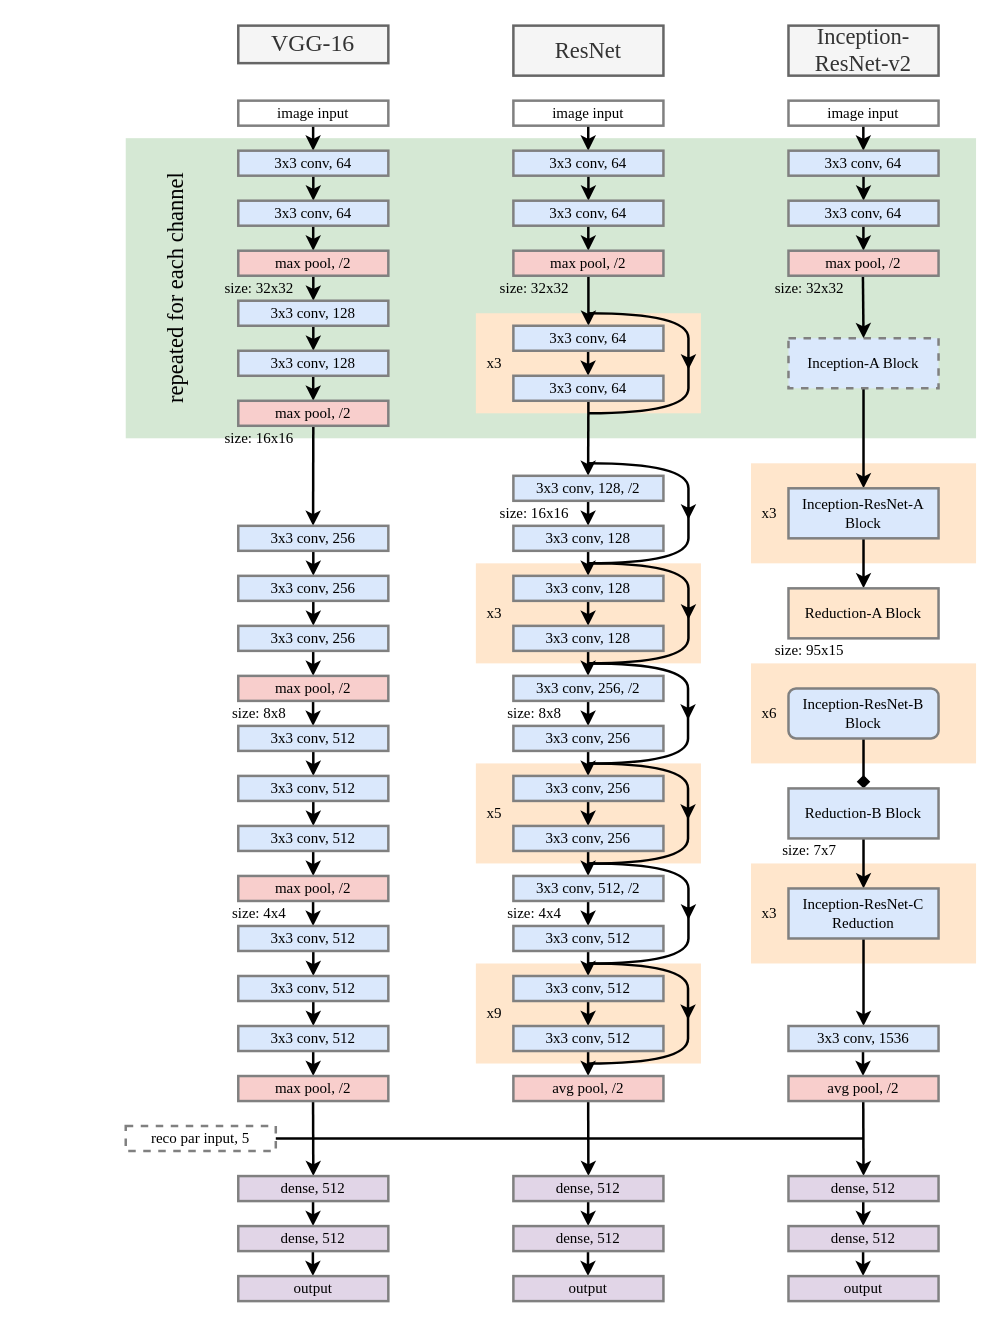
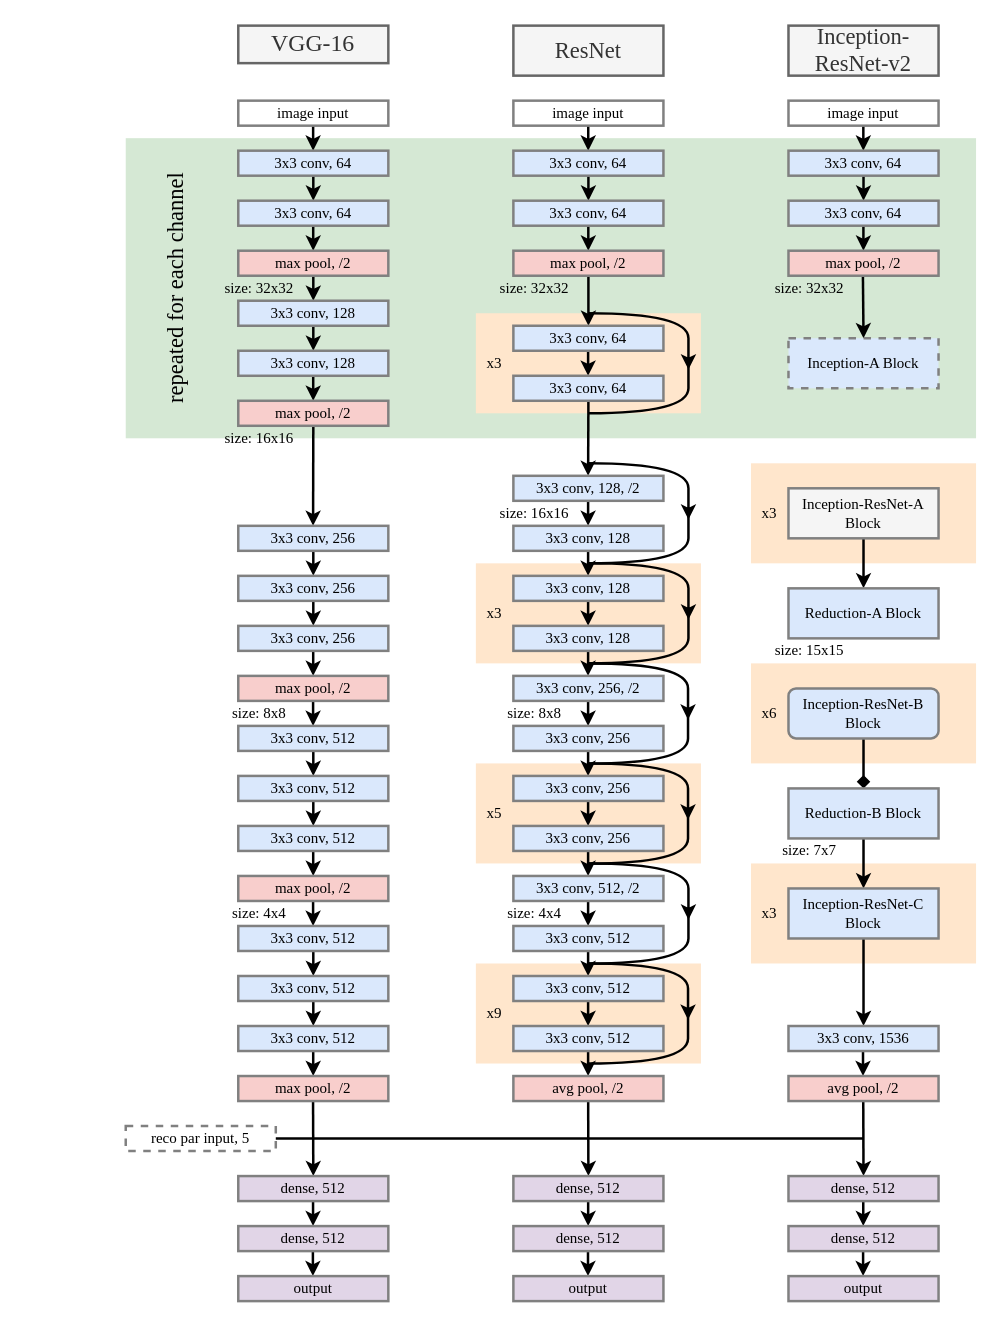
- <mxCell id="60" value="" style="endArrow=classic;html=1;exitX=0.5;exitY=1;exitDx=0;exitDy=0;strokeWidth=2;fontFamily=lmodern;fontStyle=0;entryX=0.5;entryY=0;entryDx=0;entryDy=0;" parent="1" source="109" target="147" edge="1"><mxGeometry width="50" height="50" relative="1" as="geometry"><mxPoint x="700" y="440" as="sourcePoint" /><mxPoint x="700" y="480" as="targetPoint" /></mxGeometry></mxCell>
- <mxCell id="147" value="Inception-ResNet-A Block" style="rounded=0;whiteSpace=wrap;html=1;fillColor=#dae8fc;strokeColor=#808080;strokeWidth=2;fontFamily=lmodern;fontStyle=0" parent="1" vertex="1"><mxGeometry x="630" y="390" width="120" height="40" as="geometry" /></mxCell>
+ <mxCell id="147" value="Inception-ResNet-A Block" style="rounded=0;whiteSpace=wrap;html=1;fillColor=#f5f5f5;strokeColor=#808080;strokeWidth=2;fontFamily=lmodern;fontStyle=0;" parent="1" vertex="1"><mxGeometry x="630" y="390" width="120" height="40" as="geometry" /></mxCell>
- <mxCell id="148" value="Reduction-A Block" style="rounded=0;whiteSpace=wrap;html=1;fillColor=#ffe6cc;strokeColor=#808080;strokeWidth=2;fontFamily=lmodern;fontStyle=0;" parent="1" vertex="1"><mxGeometry x="630" y="470" width="120" height="40" as="geometry" /></mxCell>
+ <mxCell id="148" value="Reduction-A Block" style="rounded=0;whiteSpace=wrap;html=1;fillColor=#dae8fc;strokeColor=#808080;strokeWidth=2;fontFamily=lmodern;fontStyle=0" parent="1" vertex="1"><mxGeometry x="630" y="470" width="120" height="40" as="geometry" /></mxCell>
- <mxCell id="53" value="size: 95x15 &amp;nbsp; " style="text;html=1;strokeColor=none;fillColor=none;align=center;verticalAlign=middle;whiteSpace=wrap;rounded=0;fontFamily=lmodern;fontStyle=0" parent="1" vertex="1"><mxGeometry x="610" y="510" width="80" height="20" as="geometry" /></mxCell>
+ <mxCell id="53" value="size: 15x15 &amp;nbsp; " style="text;html=1;strokeColor=none;fillColor=none;align=center;verticalAlign=middle;whiteSpace=wrap;rounded=0;fontFamily=lmodern;fontStyle=0" parent="1" vertex="1"><mxGeometry x="610" y="510" width="80" height="20" as="geometry" /></mxCell>
- <mxCell id="151" value="Inception-ResNet-C Reduction" style="rounded=0;whiteSpace=wrap;html=1;fillColor=#dae8fc;strokeColor=#808080;strokeWidth=2;fontFamily=lmodern;fontStyle=0" parent="1" vertex="1"><mxGeometry x="630" y="710" width="120" height="40" as="geometry" /></mxCell>
+ <mxCell id="151" value="Inception-ResNet-C Block" style="rounded=0;whiteSpace=wrap;html=1;fillColor=#dae8fc;strokeColor=#808080;strokeWidth=2;fontFamily=lmodern;fontStyle=0" parent="1" vertex="1"><mxGeometry x="630" y="710" width="120" height="40" as="geometry" /></mxCell>
